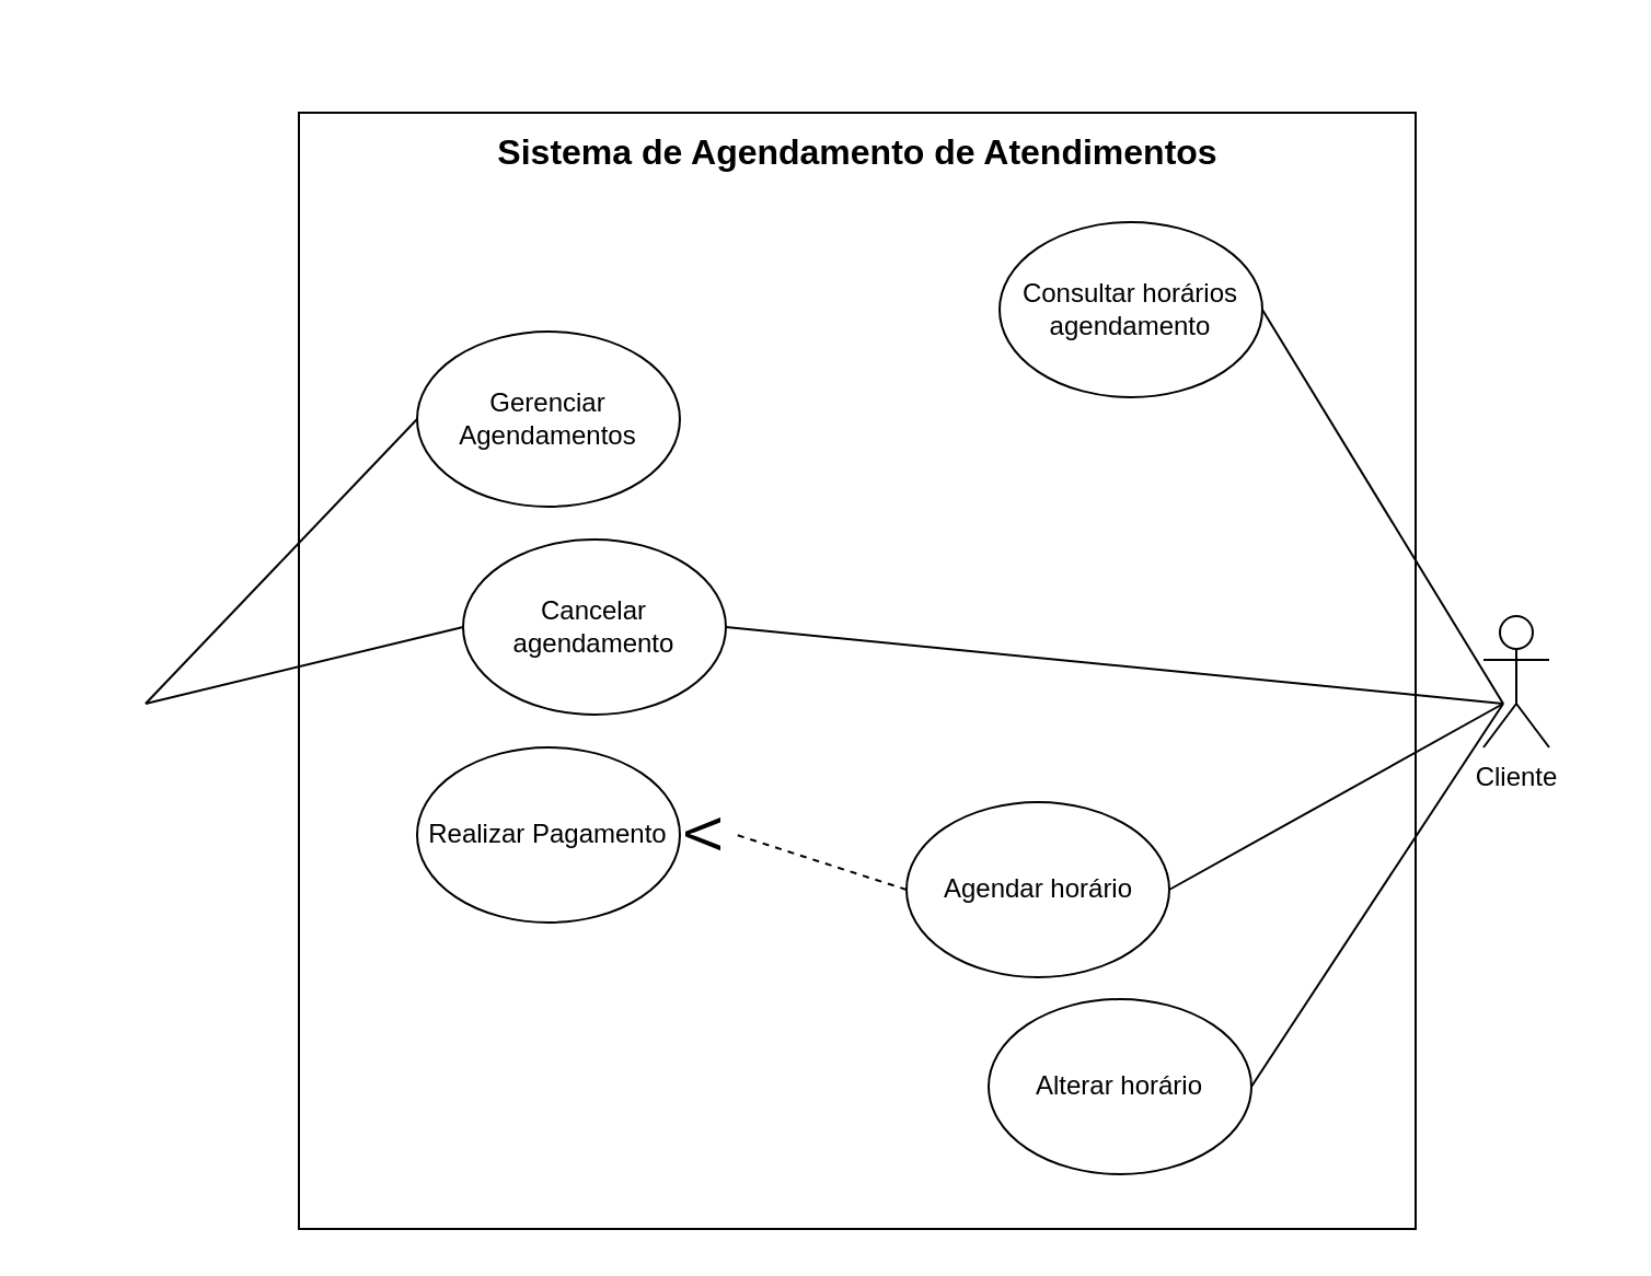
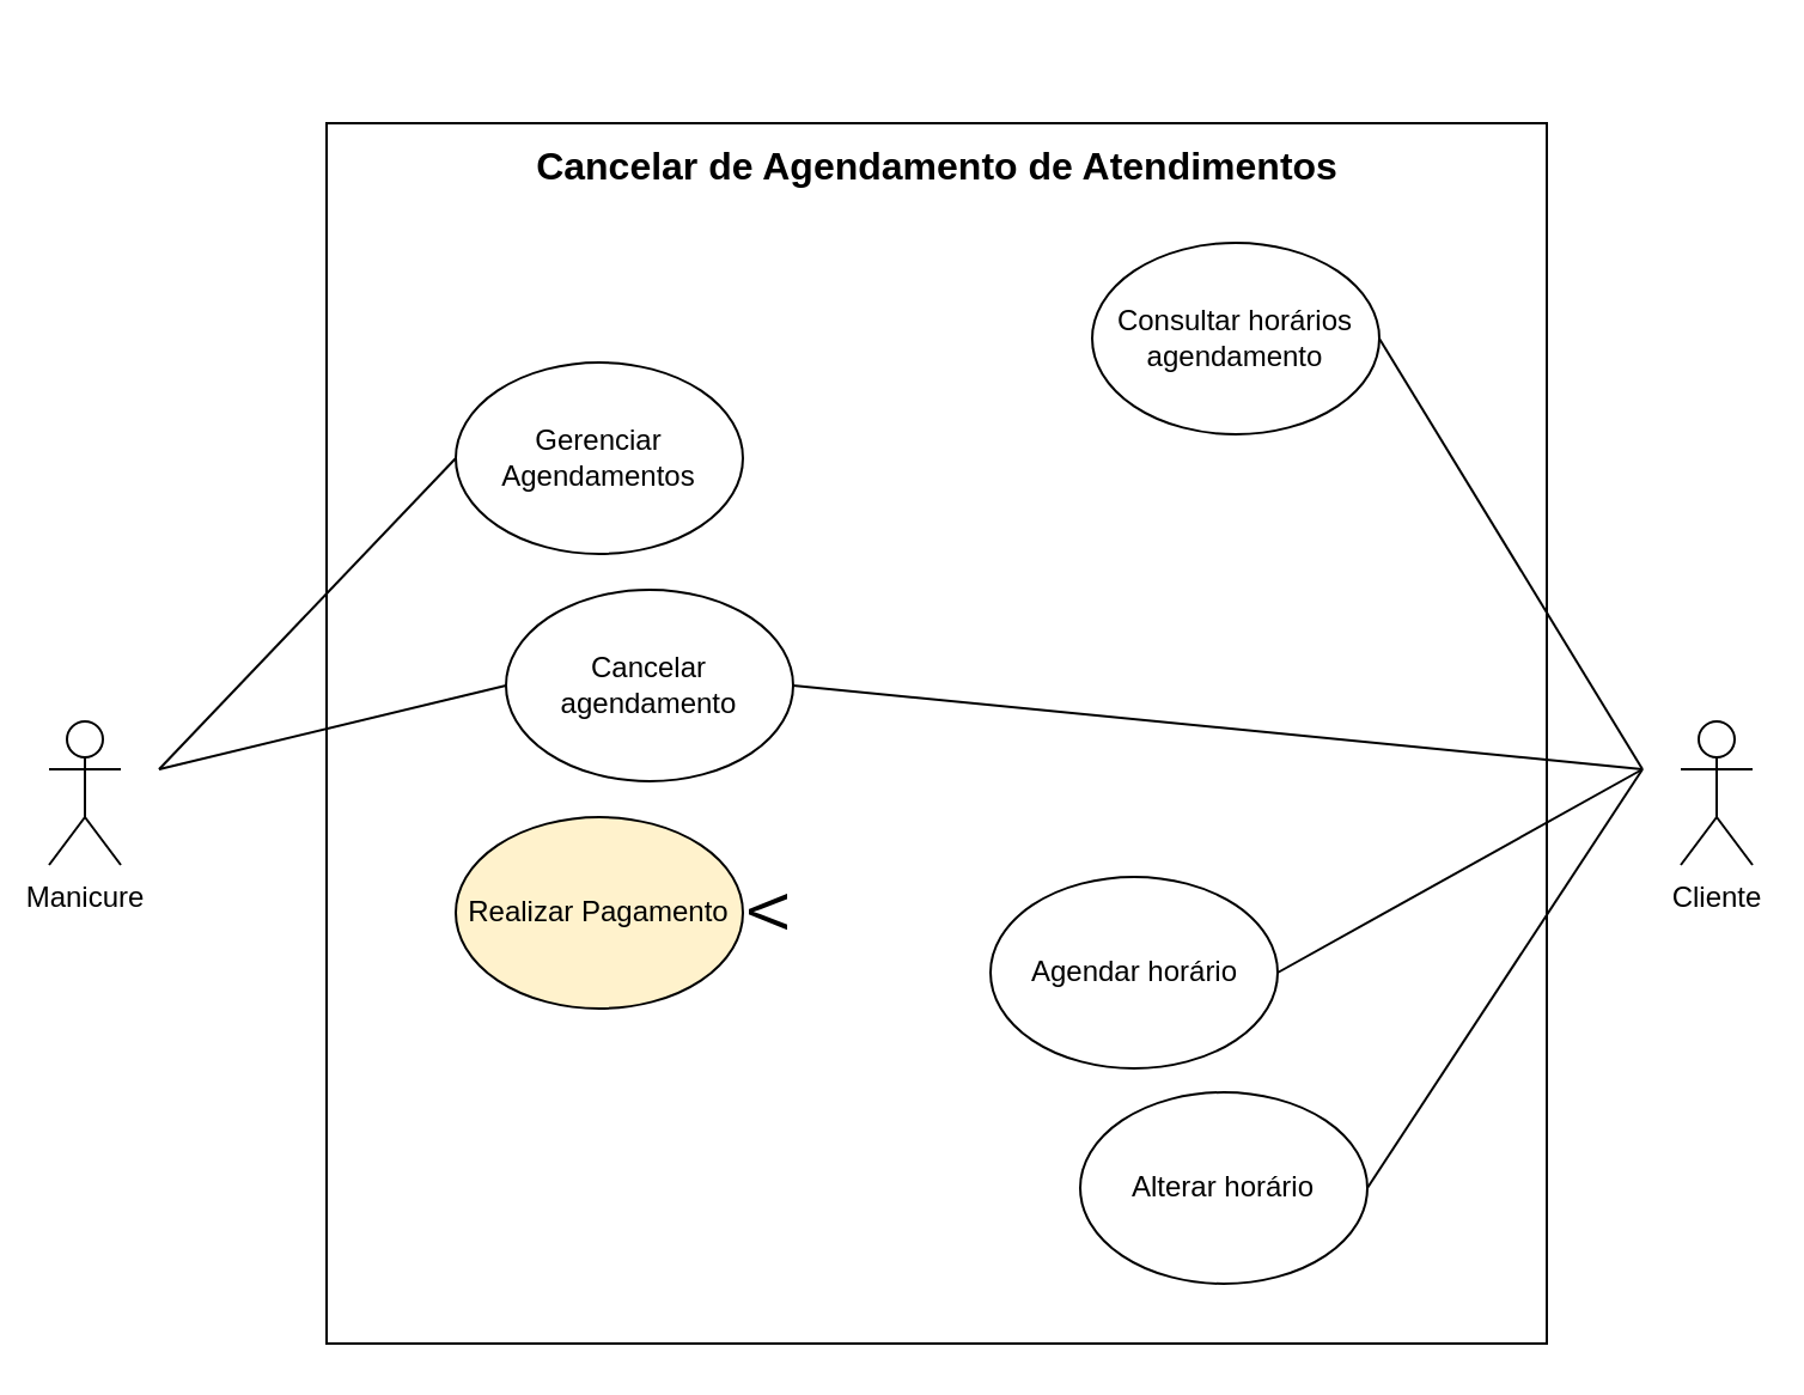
- <mxCell id="16" value="&lt;b style=&quot;line-height: 220%;&quot;&gt;&lt;font style=&quot;font-size: 16px;&quot;&gt;Sistema de Agendamento de Atendimentos&lt;/font&gt;&lt;/b&gt;" style="text;html=1;align=center;verticalAlign=middle;whiteSpace=wrap;rounded=0;" parent="1" vertex="1"><mxGeometry x="218.5" y="20" width="345" height="100" as="geometry" /></mxCell>
+ <mxCell id="16" value="&lt;b style=&quot;line-height: 220%;&quot;&gt;&lt;font style=&quot;font-size: 16px;&quot;&gt;Cancelar de Agendamento de Atendimentos&lt;/font&gt;&lt;/b&gt;" style="text;html=1;align=center;verticalAlign=middle;whiteSpace=wrap;rounded=0;" parent="1" vertex="1"><mxGeometry x="218.5" y="20" width="345" height="100" as="geometry" /></mxCell>
- <mxCell id="4" value="Cliente" style="shape=umlActor;verticalLabelPosition=bottom;verticalAlign=top;html=1;outlineConnect=0;" parent="1" vertex="1"><mxGeometry x="677" y="281" width="30" height="60" as="geometry" /></mxCell>
+ <mxCell id="4" value="Cliente" style="shape=umlActor;verticalLabelPosition=bottom;verticalAlign=top;html=1;outlineConnect=0;" parent="1" vertex="1"><mxGeometry x="702" y="301" width="30" height="60" as="geometry" /></mxCell>
+ <mxCell id="3" value="Manicure" style="shape=umlActor;verticalLabelPosition=bottom;verticalAlign=top;html=1;outlineConnect=0;" parent="1" vertex="1"><mxGeometry x="20" y="301" width="30" height="60" as="geometry" /></mxCell>
- <mxCell id="17" value="Realizar Pagamento" style="ellipse;whiteSpace=wrap;html=1;" parent="1" vertex="1"><mxGeometry x="190" y="341" width="120" height="80" as="geometry" /></mxCell>
+ <mxCell id="17" value="Realizar Pagamento" style="ellipse;whiteSpace=wrap;html=1;fillColor=#fff2cc;" parent="1" vertex="1"><mxGeometry x="190" y="341" width="120" height="80" as="geometry" /></mxCell>
- <mxCell id="18" value="" style="endArrow=none;dashed=1;html=1;rounded=0;entryX=0.5;entryY=0;entryDx=0;entryDy=0;exitX=0;exitY=0.5;exitDx=0;exitDy=0;" parent="1" source="6" target="19" edge="1"><mxGeometry width="50" height="50" relative="1" as="geometry"><mxPoint x="404" y="381" as="sourcePoint" /><mxPoint x="310" y="381" as="targetPoint" /></mxGeometry></mxCell>
